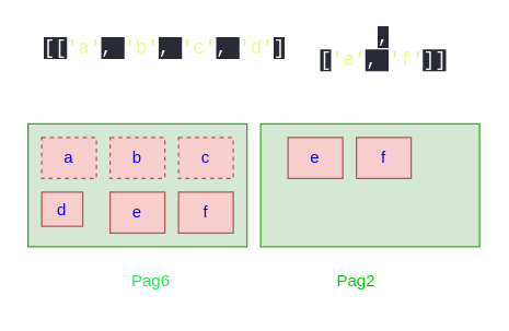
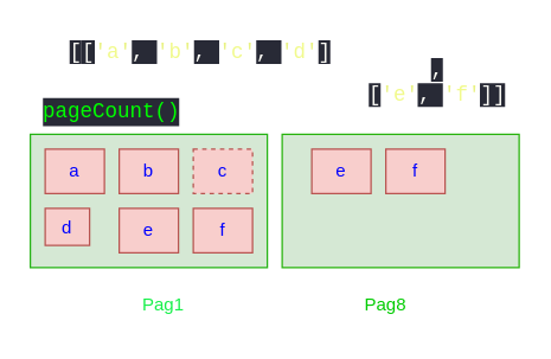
- <mxCell id="9" value="&lt;span style=&quot;color: rgb(248, 248, 242); font-family: Consolas, &amp;quot;Courier New&amp;quot;, monospace; font-size: 14px; background-color: rgb(40, 42, 54);&quot;&gt;[&lt;/span&gt;&lt;span style=&quot;background-color: rgb(40, 42, 54); color: rgb(248, 248, 242); font-family: Consolas, &amp;quot;Courier New&amp;quot;, monospace; font-size: 14px;&quot;&gt;[&lt;/span&gt;&lt;span style=&quot;font-family: Consolas, &amp;quot;Courier New&amp;quot;, monospace; font-size: 14px; color: rgb(233, 242, 132);&quot;&gt;'&lt;/span&gt;&lt;span style=&quot;font-family: Consolas, &amp;quot;Courier New&amp;quot;, monospace; font-size: 14px; color: rgb(241, 250, 140);&quot;&gt;a&lt;/span&gt;&lt;span style=&quot;font-family: Consolas, &amp;quot;Courier New&amp;quot;, monospace; font-size: 14px; color: rgb(233, 242, 132);&quot;&gt;'&lt;/span&gt;&lt;span style=&quot;background-color: rgb(40, 42, 54); color: rgb(248, 248, 242); font-family: Consolas, &amp;quot;Courier New&amp;quot;, monospace; font-size: 14px;&quot;&gt;, &lt;/span&gt;&lt;span style=&quot;font-family: Consolas, &amp;quot;Courier New&amp;quot;, monospace; font-size: 14px; color: rgb(233, 242, 132);&quot;&gt;'&lt;/span&gt;&lt;span style=&quot;font-family: Consolas, &amp;quot;Courier New&amp;quot;, monospace; font-size: 14px; color: rgb(241, 250, 140);&quot;&gt;b&lt;/span&gt;&lt;span style=&quot;font-family: Consolas, &amp;quot;Courier New&amp;quot;, monospace; font-size: 14px; color: rgb(233, 242, 132);&quot;&gt;'&lt;/span&gt;&lt;span style=&quot;background-color: rgb(40, 42, 54); color: rgb(248, 248, 242); font-family: Consolas, &amp;quot;Courier New&amp;quot;, monospace; font-size: 14px;&quot;&gt;, &lt;/span&gt;&lt;span style=&quot;font-family: Consolas, &amp;quot;Courier New&amp;quot;, monospace; font-size: 14px; color: rgb(233, 242, 132);&quot;&gt;'&lt;/span&gt;&lt;span style=&quot;font-family: Consolas, &amp;quot;Courier New&amp;quot;, monospace; font-size: 14px; color: rgb(241, 250, 140);&quot;&gt;c&lt;/span&gt;&lt;span style=&quot;font-family: Consolas, &amp;quot;Courier New&amp;quot;, monospace; font-size: 14px; color: rgb(233, 242, 132);&quot;&gt;'&lt;/span&gt;&lt;span style=&quot;background-color: rgb(40, 42, 54); color: rgb(248, 248, 242); font-family: Consolas, &amp;quot;Courier New&amp;quot;, monospace; font-size: 14px;&quot;&gt;, &lt;/span&gt;&lt;span style=&quot;font-family: Consolas, &amp;quot;Courier New&amp;quot;, monospace; font-size: 14px; color: rgb(233, 242, 132);&quot;&gt;'&lt;/span&gt;&lt;span style=&quot;font-family: Consolas, &amp;quot;Courier New&amp;quot;, monospace; font-size: 14px; color: rgb(241, 250, 140);&quot;&gt;d&lt;/span&gt;&lt;span style=&quot;font-family: Consolas, &amp;quot;Courier New&amp;quot;, monospace; font-size: 14px; color: rgb(233, 242, 132);&quot;&gt;'&lt;/span&gt;&lt;span style=&quot;color: rgb(248, 248, 242); font-family: Consolas, &amp;quot;Courier New&amp;quot;, monospace; font-size: 14px; background-color: rgb(40, 42, 54);&quot;&gt;]&lt;/span&gt;" style="text;html=1;strokeColor=none;fillColor=none;align=center;verticalAlign=middle;whiteSpace=wrap;rounded=0;fontColor=#00CC00;" parent="1" vertex="1"><mxGeometry x="25" y="20" width="190" height="30" as="geometry" /></mxCell>
+ <mxCell id="9" value="&lt;span style=&quot;color: rgb(248, 248, 242); font-family: Consolas, &amp;quot;Courier New&amp;quot;, monospace; font-size: 14px; background-color: rgb(40, 42, 54);&quot;&gt;[&lt;/span&gt;&lt;span style=&quot;background-color: rgb(40, 42, 54); color: rgb(248, 248, 242); font-family: Consolas, &amp;quot;Courier New&amp;quot;, monospace; font-size: 14px;&quot;&gt;[&lt;/span&gt;&lt;span style=&quot;font-family: Consolas, &amp;quot;Courier New&amp;quot;, monospace; font-size: 14px; color: rgb(233, 242, 132);&quot;&gt;'&lt;/span&gt;&lt;span style=&quot;font-family: Consolas, &amp;quot;Courier New&amp;quot;, monospace; font-size: 14px; color: rgb(241, 250, 140);&quot;&gt;a&lt;/span&gt;&lt;span style=&quot;font-family: Consolas, &amp;quot;Courier New&amp;quot;, monospace; font-size: 14px; color: rgb(233, 242, 132);&quot;&gt;'&lt;/span&gt;&lt;span style=&quot;background-color: rgb(40, 42, 54); color: rgb(248, 248, 242); font-family: Consolas, &amp;quot;Courier New&amp;quot;, monospace; font-size: 14px;&quot;&gt;, &lt;/span&gt;&lt;span style=&quot;font-family: Consolas, &amp;quot;Courier New&amp;quot;, monospace; font-size: 14px; color: rgb(233, 242, 132);&quot;&gt;'&lt;/span&gt;&lt;span style=&quot;font-family: Consolas, &amp;quot;Courier New&amp;quot;, monospace; font-size: 14px; color: rgb(241, 250, 140);&quot;&gt;b&lt;/span&gt;&lt;span style=&quot;font-family: Consolas, &amp;quot;Courier New&amp;quot;, monospace; font-size: 14px; color: rgb(233, 242, 132);&quot;&gt;'&lt;/span&gt;&lt;span style=&quot;background-color: rgb(40, 42, 54); color: rgb(248, 248, 242); font-family: Consolas, &amp;quot;Courier New&amp;quot;, monospace; font-size: 14px;&quot;&gt;, &lt;/span&gt;&lt;span style=&quot;font-family: Consolas, &amp;quot;Courier New&amp;quot;, monospace; font-size: 14px; color: rgb(233, 242, 132);&quot;&gt;'&lt;/span&gt;&lt;span style=&quot;font-family: Consolas, &amp;quot;Courier New&amp;quot;, monospace; font-size: 14px; color: rgb(241, 250, 140);&quot;&gt;c&lt;/span&gt;&lt;span style=&quot;font-family: Consolas, &amp;quot;Courier New&amp;quot;, monospace; font-size: 14px; color: rgb(233, 242, 132);&quot;&gt;'&lt;/span&gt;&lt;span style=&quot;background-color: rgb(40, 42, 54); color: rgb(248, 248, 242); font-family: Consolas, &amp;quot;Courier New&amp;quot;, monospace; font-size: 14px;&quot;&gt;, &lt;/span&gt;&lt;span style=&quot;font-family: Consolas, &amp;quot;Courier New&amp;quot;, monospace; font-size: 14px; color: rgb(233, 242, 132);&quot;&gt;'&lt;/span&gt;&lt;span style=&quot;font-family: Consolas, &amp;quot;Courier New&amp;quot;, monospace; font-size: 14px; color: rgb(241, 250, 140);&quot;&gt;d&lt;/span&gt;&lt;span style=&quot;font-family: Consolas, &amp;quot;Courier New&amp;quot;, monospace; font-size: 14px; color: rgb(233, 242, 132);&quot;&gt;'&lt;/span&gt;&lt;span style=&quot;color: rgb(248, 248, 242); font-family: Consolas, &amp;quot;Courier New&amp;quot;, monospace; font-size: 14px; background-color: rgb(40, 42, 54);&quot;&gt;]&lt;/span&gt;" style="text;html=1;strokeColor=none;fillColor=none;align=center;verticalAlign=middle;whiteSpace=wrap;rounded=0;fontColor=#00CC00;" parent="1" vertex="1"><mxGeometry x="40" y="20" width="190" height="30" as="geometry" /></mxCell>
- <mxCell id="16" value="&lt;span style=&quot;background-color: rgb(40, 42, 54); color: rgb(248, 248, 242); font-family: Consolas, &amp;quot;Courier New&amp;quot;, monospace; font-size: 14px;&quot;&gt;,[&lt;/span&gt;&lt;span style=&quot;font-family: Consolas, &amp;quot;Courier New&amp;quot;, monospace; font-size: 14px; color: rgb(233, 242, 132);&quot;&gt;'&lt;/span&gt;&lt;span style=&quot;font-family: Consolas, &amp;quot;Courier New&amp;quot;, monospace; font-size: 14px;&quot;&gt;&lt;font color=&quot;#f1fa8c&quot;&gt;e&lt;/font&gt;&lt;/span&gt;&lt;span style=&quot;font-family: Consolas, &amp;quot;Courier New&amp;quot;, monospace; font-size: 14px; color: rgb(233, 242, 132);&quot;&gt;'&lt;/span&gt;&lt;span style=&quot;background-color: rgb(40, 42, 54); color: rgb(248, 248, 242); font-family: Consolas, &amp;quot;Courier New&amp;quot;, monospace; font-size: 14px;&quot;&gt;,&amp;nbsp;&lt;/span&gt;&lt;span style=&quot;font-family: Consolas, &amp;quot;Courier New&amp;quot;, monospace; font-size: 14px; color: rgb(233, 242, 132);&quot;&gt;'&lt;/span&gt;&lt;span style=&quot;font-family: Consolas, &amp;quot;Courier New&amp;quot;, monospace; font-size: 14px;&quot;&gt;&lt;font color=&quot;#f1fa8c&quot;&gt;f&lt;/font&gt;&lt;/span&gt;&lt;span style=&quot;font-family: Consolas, &amp;quot;Courier New&amp;quot;, monospace; font-size: 14px; color: rgb(233, 242, 132);&quot;&gt;'&lt;/span&gt;&lt;span style=&quot;color: rgb(248, 248, 242); font-family: Consolas, &amp;quot;Courier New&amp;quot;, monospace; font-size: 14px; background-color: rgb(40, 42, 54);&quot;&gt;]]&lt;/span&gt;" style="text;html=1;strokeColor=none;fillColor=none;align=center;verticalAlign=middle;whiteSpace=wrap;rounded=0;" vertex="1" parent="1"><mxGeometry x="230" y="20" width="100" height="30" as="geometry" /></mxCell>
+ <mxCell id="16" value="&lt;span style=&quot;background-color: rgb(40, 42, 54); color: rgb(248, 248, 242); font-family: Consolas, &amp;quot;Courier New&amp;quot;, monospace; font-size: 14px;&quot;&gt;,[&lt;/span&gt;&lt;span style=&quot;font-family: Consolas, &amp;quot;Courier New&amp;quot;, monospace; font-size: 14px; color: rgb(233, 242, 132);&quot;&gt;'&lt;/span&gt;&lt;span style=&quot;font-family: Consolas, &amp;quot;Courier New&amp;quot;, monospace; font-size: 14px;&quot;&gt;&lt;font color=&quot;#f1fa8c&quot;&gt;e&lt;/font&gt;&lt;/span&gt;&lt;span style=&quot;font-family: Consolas, &amp;quot;Courier New&amp;quot;, monospace; font-size: 14px; color: rgb(233, 242, 132);&quot;&gt;'&lt;/span&gt;&lt;span style=&quot;background-color: rgb(40, 42, 54); color: rgb(248, 248, 242); font-family: Consolas, &amp;quot;Courier New&amp;quot;, monospace; font-size: 14px;&quot;&gt;,&amp;nbsp;&lt;/span&gt;&lt;span style=&quot;font-family: Consolas, &amp;quot;Courier New&amp;quot;, monospace; font-size: 14px; color: rgb(233, 242, 132);&quot;&gt;'&lt;/span&gt;&lt;span style=&quot;font-family: Consolas, &amp;quot;Courier New&amp;quot;, monospace; font-size: 14px;&quot;&gt;&lt;font color=&quot;#f1fa8c&quot;&gt;f&lt;/font&gt;&lt;/span&gt;&lt;span style=&quot;font-family: Consolas, &amp;quot;Courier New&amp;quot;, monospace; font-size: 14px; color: rgb(233, 242, 132);&quot;&gt;'&lt;/span&gt;&lt;span style=&quot;color: rgb(248, 248, 242); font-family: Consolas, &amp;quot;Courier New&amp;quot;, monospace; font-size: 14px; background-color: rgb(40, 42, 54);&quot;&gt;]]&lt;/span&gt;" style="text;html=1;strokeColor=none;fillColor=none;align=center;verticalAlign=middle;whiteSpace=wrap;rounded=0;" vertex="1" parent="1"><mxGeometry x="245" y="40" width="100" height="30" as="geometry" /></mxCell>
+ <mxCell id="8" value="&lt;div style=&quot;background-color: rgb(40, 42, 54); font-family: Consolas, &amp;quot;Courier New&amp;quot;, monospace; font-size: 14px; line-height: 19px;&quot;&gt;&lt;font color=&quot;#00ff00&quot;&gt;pageCount()&lt;/font&gt;&lt;/div&gt;" style="text;html=1;strokeColor=none;fillColor=none;align=center;verticalAlign=middle;whiteSpace=wrap;rounded=0;" parent="1" vertex="1"><mxGeometry x="20" y="60" width="110" height="30" as="geometry" /></mxCell>
- <mxCell id="3" value="&lt;font color=&quot;#0000ff&quot;&gt;a&lt;/font&gt;" style="rounded=0;whiteSpace=wrap;html=1;fillColor=#f8cecc;strokeColor=#b85450;dashed=1;" parent="1" vertex="1"><mxGeometry x="30" y="100" width="40" height="30" as="geometry" /></mxCell>
+ <mxCell id="3" value="&lt;font color=&quot;#0000ff&quot;&gt;a&lt;/font&gt;" style="rounded=0;whiteSpace=wrap;html=1;fillColor=#f8cecc;strokeColor=#b85450;" parent="1" vertex="1"><mxGeometry x="30" y="100" width="40" height="30" as="geometry" /></mxCell>
- <mxCell id="4" value="&lt;font color=&quot;#0000ff&quot;&gt;b&lt;/font&gt;" style="rounded=0;whiteSpace=wrap;html=1;fillColor=#f8cecc;strokeColor=#b85450;dashed=1;" parent="1" vertex="1"><mxGeometry x="80" y="100" width="40" height="30" as="geometry" /></mxCell>
+ <mxCell id="4" value="&lt;font color=&quot;#0000ff&quot;&gt;b&lt;/font&gt;" style="rounded=0;whiteSpace=wrap;html=1;fillColor=#f8cecc;strokeColor=#b85450;" parent="1" vertex="1"><mxGeometry x="80" y="100" width="40" height="30" as="geometry" /></mxCell>
- <mxCell id="6" value="&lt;font color=&quot;#16f049&quot;&gt;Pag6&lt;/font&gt;" style="text;html=1;strokeColor=none;fillColor=none;align=center;verticalAlign=middle;whiteSpace=wrap;rounded=0;" parent="1" vertex="1"><mxGeometry x="80" y="190" width="60" height="30" as="geometry" /></mxCell>
+ <mxCell id="6" value="&lt;font color=&quot;#16f049&quot;&gt;Pag1&lt;/font&gt;" style="text;html=1;strokeColor=none;fillColor=none;align=center;verticalAlign=middle;whiteSpace=wrap;rounded=0;" parent="1" vertex="1"><mxGeometry x="80" y="190" width="60" height="30" as="geometry" /></mxCell>
- <mxCell id="7" value="&lt;font color=&quot;#00cc00&quot;&gt;Pag2&lt;/font&gt;" style="text;html=1;strokeColor=none;fillColor=none;align=center;verticalAlign=middle;whiteSpace=wrap;rounded=0;" parent="1" vertex="1"><mxGeometry x="230" y="190" width="60" height="30" as="geometry" /></mxCell>
+ <mxCell id="7" value="&lt;font color=&quot;#00cc00&quot;&gt;Pag8&lt;/font&gt;" style="text;html=1;strokeColor=none;fillColor=none;align=center;verticalAlign=middle;whiteSpace=wrap;rounded=0;" parent="1" vertex="1"><mxGeometry x="230" y="190" width="60" height="30" as="geometry" /></mxCell>
